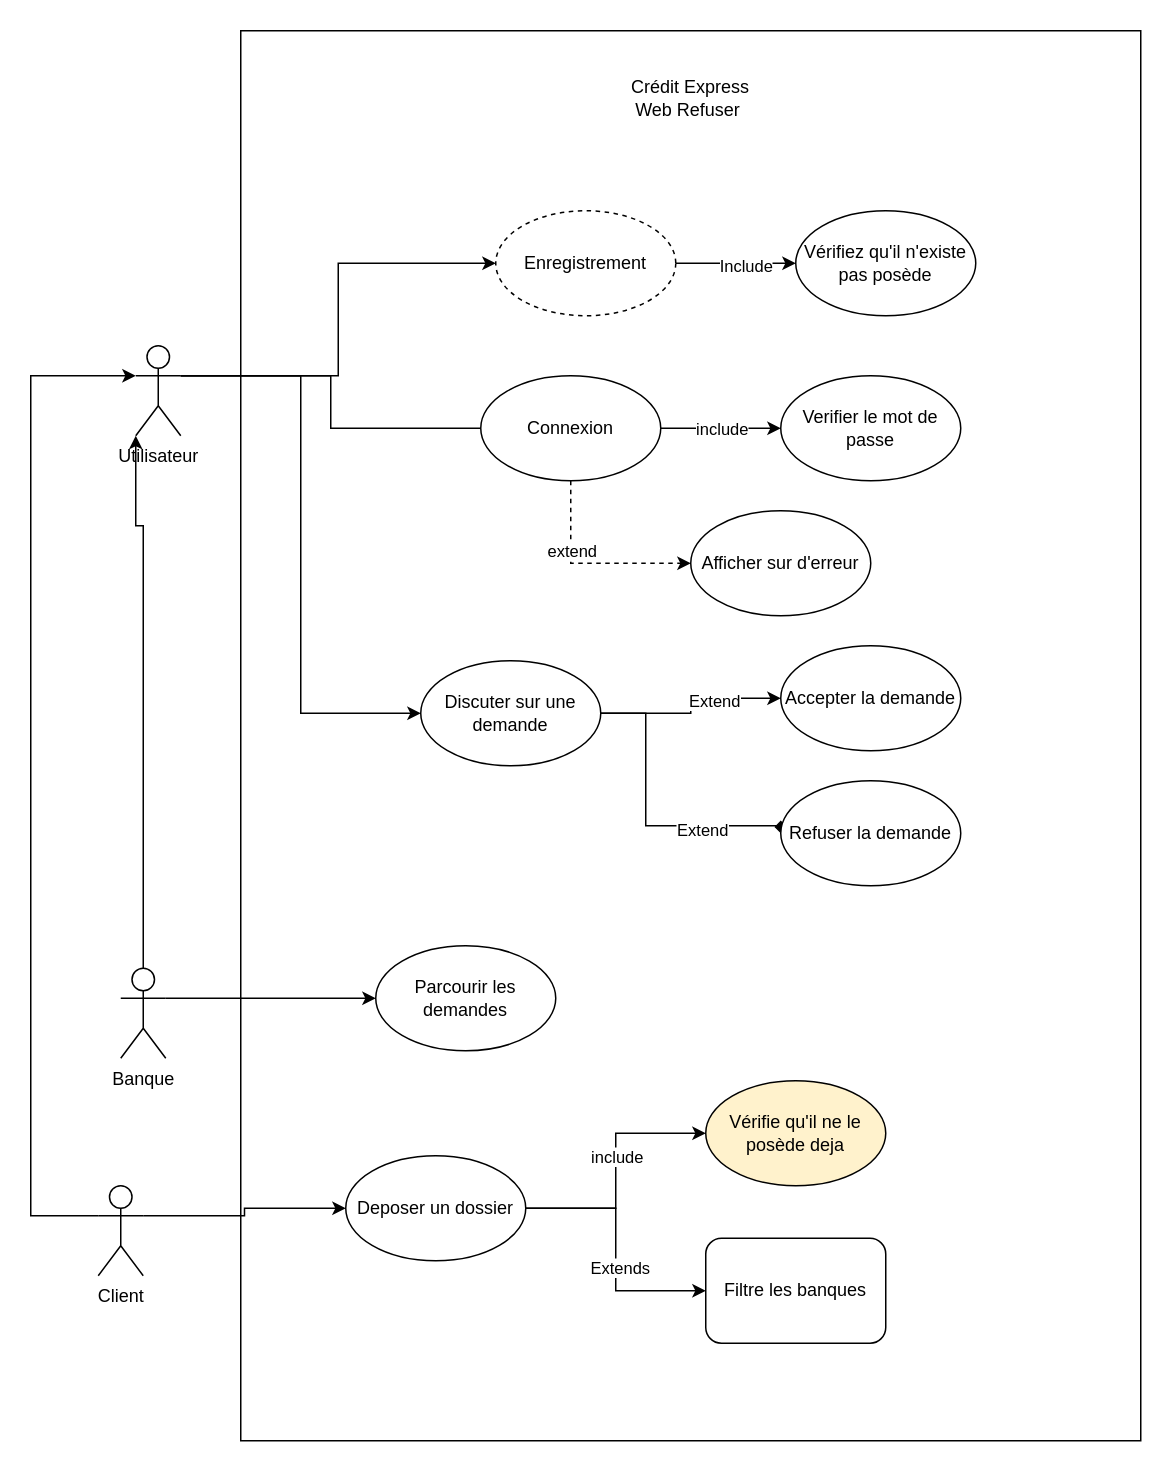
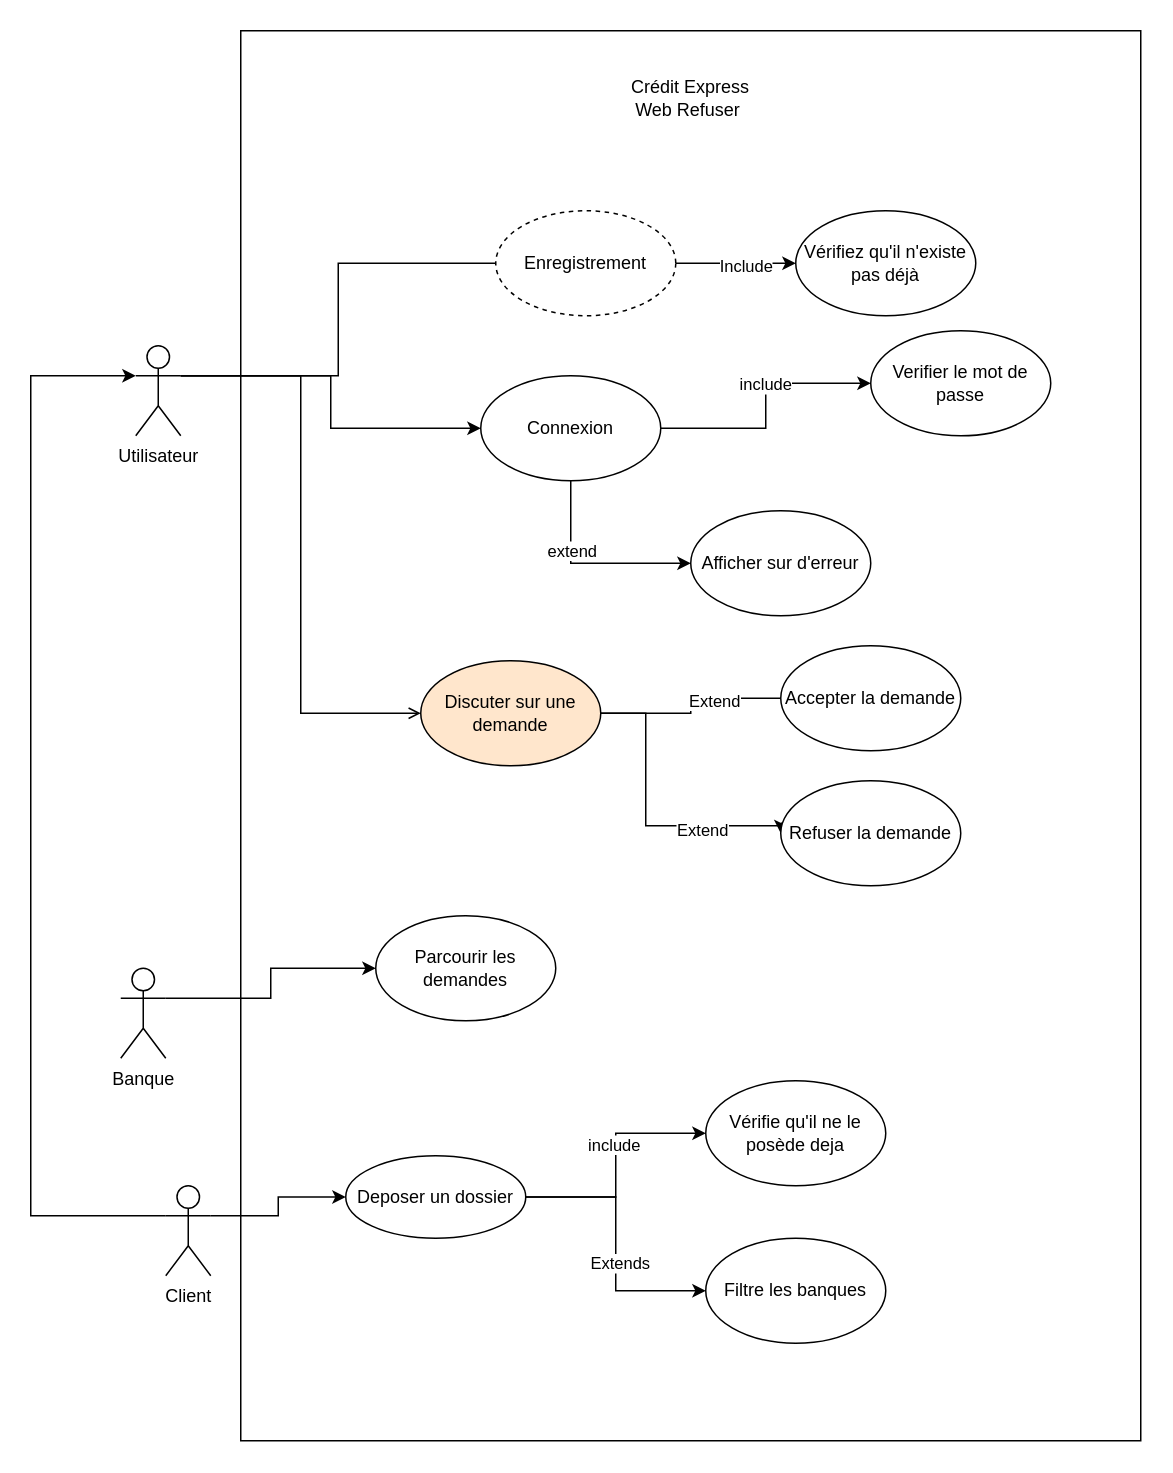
- <mxCell id="9" style="edgeStyle=orthogonalEdgeStyle;rounded=0;orthogonalLoop=1;jettySize=auto;html=1;exitX=1;exitY=0.333;exitDx=0;exitDy=0;exitPerimeter=0;entryX=0;entryY=0.5;entryDx=0;entryDy=0;" edge="1" parent="1" source="12" target="15"><mxGeometry relative="1" as="geometry" /></mxCell>
+ <mxCell id="9" style="edgeStyle=orthogonalEdgeStyle;rounded=0;orthogonalLoop=1;jettySize=auto;html=1;exitX=1;exitY=0.333;exitDx=0;exitDy=0;exitPerimeter=0;entryX=0;entryY=0.5;entryDx=0;entryDy=0;endArrow=none;" edge="1" parent="1" source="12" target="15"><mxGeometry relative="1" as="geometry" /></mxCell>
- <mxCell id="25" value="Vérifiez qu'il n'existe pas posède" style="ellipse;whiteSpace=wrap;html=1;" vertex="1" parent="1"><mxGeometry x="530" y="140" width="120" height="70" as="geometry" /></mxCell>
+ <mxCell id="25" value="Vérifiez qu'il n'existe pas déjà" style="ellipse;whiteSpace=wrap;html=1;" vertex="1" parent="1"><mxGeometry x="530" y="140" width="120" height="70" as="geometry" /></mxCell>
- <mxCell id="10" style="edgeStyle=orthogonalEdgeStyle;rounded=0;orthogonalLoop=1;jettySize=auto;html=1;exitX=1;exitY=0.333;exitDx=0;exitDy=0;exitPerimeter=0;entryX=0;entryY=0.5;entryDx=0;entryDy=0;endArrow=none;" edge="1" parent="1" source="12" target="18"><mxGeometry relative="1" as="geometry" /></mxCell>
+ <mxCell id="10" style="edgeStyle=orthogonalEdgeStyle;rounded=0;orthogonalLoop=1;jettySize=auto;html=1;exitX=1;exitY=0.333;exitDx=0;exitDy=0;exitPerimeter=0;entryX=0;entryY=0.5;entryDx=0;entryDy=0;" edge="1" parent="1" source="12" target="18"><mxGeometry relative="1" as="geometry" /></mxCell>
- <mxCell id="32" value="Verifier le mot de passe" style="ellipse;whiteSpace=wrap;html=1;" vertex="1" parent="1"><mxGeometry x="520" y="250" width="120" height="70" as="geometry" /></mxCell>
+ <mxCell id="32" value="Verifier le mot de passe" style="ellipse;whiteSpace=wrap;html=1;" vertex="1" parent="1"><mxGeometry x="580" y="220" width="120" height="70" as="geometry" /></mxCell>
- <mxCell id="34" style="edgeStyle=orthogonalEdgeStyle;rounded=0;orthogonalLoop=1;jettySize=auto;html=1;exitX=0.5;exitY=1;exitDx=0;exitDy=0;entryX=0;entryY=0.5;entryDx=0;entryDy=0;dashed=1;" edge="1" parent="1" source="18" target="33"><mxGeometry relative="1" as="geometry"><mxPoint x="160" y="260" as="sourcePoint" /><mxPoint x="330" y="295" as="targetPoint" /></mxGeometry></mxCell>
+ <mxCell id="34" style="edgeStyle=orthogonalEdgeStyle;rounded=0;orthogonalLoop=1;jettySize=auto;html=1;exitX=0.5;exitY=1;exitDx=0;exitDy=0;entryX=0;entryY=0.5;entryDx=0;entryDy=0;" edge="1" parent="1" source="18" target="33"><mxGeometry relative="1" as="geometry"><mxPoint x="160" y="260" as="sourcePoint" /><mxPoint x="330" y="295" as="targetPoint" /></mxGeometry></mxCell>
- <mxCell id="36" style="edgeStyle=orthogonalEdgeStyle;rounded=0;orthogonalLoop=1;jettySize=auto;html=1;exitX=1;exitY=0.5;exitDx=0;exitDy=0;" edge="1" parent="1" source="38" target="27"><mxGeometry relative="1" as="geometry" /></mxCell>
+ <mxCell id="36" style="edgeStyle=orthogonalEdgeStyle;rounded=0;orthogonalLoop=1;jettySize=auto;html=1;exitX=1;exitY=0.5;exitDx=0;exitDy=0;endArrow=none;" edge="1" parent="1" source="38" target="27"><mxGeometry relative="1" as="geometry" /></mxCell>
- <mxCell id="3" style="edgeStyle=orthogonalEdgeStyle;rounded=0;orthogonalLoop=1;jettySize=auto;html=1;entryX=0;entryY=1;entryDx=0;entryDy=0;entryPerimeter=0;" edge="1" parent="1" source="5" target="12"><mxGeometry relative="1" as="geometry"><mxPoint x="135" y="310" as="targetPoint" /><Array as="points"><mxPoint x="95" y="350" /><mxPoint x="90" y="350" /></Array></mxGeometry></mxCell>
- <mxCell id="11" style="edgeStyle=orthogonalEdgeStyle;rounded=0;orthogonalLoop=1;jettySize=auto;html=1;exitX=1;exitY=0.333;exitDx=0;exitDy=0;exitPerimeter=0;entryX=0;entryY=0.5;entryDx=0;entryDy=0;" edge="1" parent="1" source="12" target="38"><mxGeometry relative="1" as="geometry" /></mxCell>
+ <mxCell id="11" style="edgeStyle=orthogonalEdgeStyle;rounded=0;orthogonalLoop=1;jettySize=auto;html=1;exitX=1;exitY=0.333;exitDx=0;exitDy=0;exitPerimeter=0;entryX=0;entryY=0.5;entryDx=0;entryDy=0;endArrow=open;" edge="1" parent="1" source="12" target="38"><mxGeometry relative="1" as="geometry" /></mxCell>
- <mxCell id="38" value="Discuter sur une demande" style="ellipse;whiteSpace=wrap;html=1;" vertex="1" parent="1"><mxGeometry x="280" y="440" width="120" height="70" as="geometry" /></mxCell>
+ <mxCell id="38" value="Discuter sur une demande" style="ellipse;whiteSpace=wrap;html=1;fillColor=#ffe6cc;" vertex="1" parent="1"><mxGeometry x="280" y="440" width="120" height="70" as="geometry" /></mxCell>
- <mxCell id="19" style="edgeStyle=orthogonalEdgeStyle;rounded=0;orthogonalLoop=1;jettySize=auto;html=1;exitX=1;exitY=0.5;exitDx=0;exitDy=0;entryX=0;entryY=0.5;entryDx=0;entryDy=0;endArrow=diamond;" edge="1" parent="1" source="38" target="28"><mxGeometry relative="1" as="geometry"><Array as="points"><mxPoint x="430" y="475" /><mxPoint x="430" y="550" /><mxPoint x="520" y="550" /></Array></mxGeometry></mxCell>
+ <mxCell id="19" style="edgeStyle=orthogonalEdgeStyle;rounded=0;orthogonalLoop=1;jettySize=auto;html=1;exitX=1;exitY=0.5;exitDx=0;exitDy=0;entryX=0;entryY=0.5;entryDx=0;entryDy=0;" edge="1" parent="1" source="38" target="28"><mxGeometry relative="1" as="geometry"><Array as="points"><mxPoint x="430" y="475" /><mxPoint x="430" y="550" /><mxPoint x="520" y="550" /></Array></mxGeometry></mxCell>
- <mxCell id="21" value="Parcourir les demandes" style="ellipse;whiteSpace=wrap;html=1;" vertex="1" parent="1"><mxGeometry x="250" y="630" width="120" height="70" as="geometry" /></mxCell>
+ <mxCell id="21" value="Parcourir les demandes" style="ellipse;whiteSpace=wrap;html=1;" vertex="1" parent="1"><mxGeometry x="250" y="610" width="120" height="70" as="geometry" /></mxCell>
- <mxCell id="26" value="Vérifie qu'il ne le posède deja" style="ellipse;whiteSpace=wrap;html=1;fillColor=#fff2cc;" vertex="1" parent="1"><mxGeometry x="470" y="720" width="120" height="70" as="geometry" /></mxCell>
+ <mxCell id="26" value="Vérifie qu'il ne le posède deja" style="ellipse;whiteSpace=wrap;html=1;" vertex="1" parent="1"><mxGeometry x="470" y="720" width="120" height="70" as="geometry" /></mxCell>
- <mxCell id="24" value="Deposer un dossier" style="ellipse;whiteSpace=wrap;html=1;" vertex="1" parent="1"><mxGeometry x="230" y="770" width="120" height="70" as="geometry" /></mxCell>
+ <mxCell id="24" value="Deposer un dossier" style="ellipse;whiteSpace=wrap;html=1;" vertex="1" parent="1"><mxGeometry x="230" y="770" width="120" height="55" as="geometry" /></mxCell>
- <mxCell id="8" value="Client" style="shape=umlActor;verticalLabelPosition=bottom;verticalAlign=top;html=1;" vertex="1" parent="1"><mxGeometry x="65" y="790" width="30" height="60" as="geometry" /></mxCell>
+ <mxCell id="8" value="Client" style="shape=umlActor;verticalLabelPosition=bottom;verticalAlign=top;html=1;" vertex="1" parent="1"><mxGeometry x="110" y="790" width="30" height="60" as="geometry" /></mxCell>
- <mxCell id="29" value="Filtre les banques" style="whiteSpace=wrap;html=1;rounded=1;" vertex="1" parent="1"><mxGeometry x="470" y="825" width="120" height="70" as="geometry" /></mxCell>
+ <mxCell id="29" value="Filtre les banques" style="ellipse;whiteSpace=wrap;html=1;" vertex="1" parent="1"><mxGeometry x="470" y="825" width="120" height="70" as="geometry" /></mxCell>
